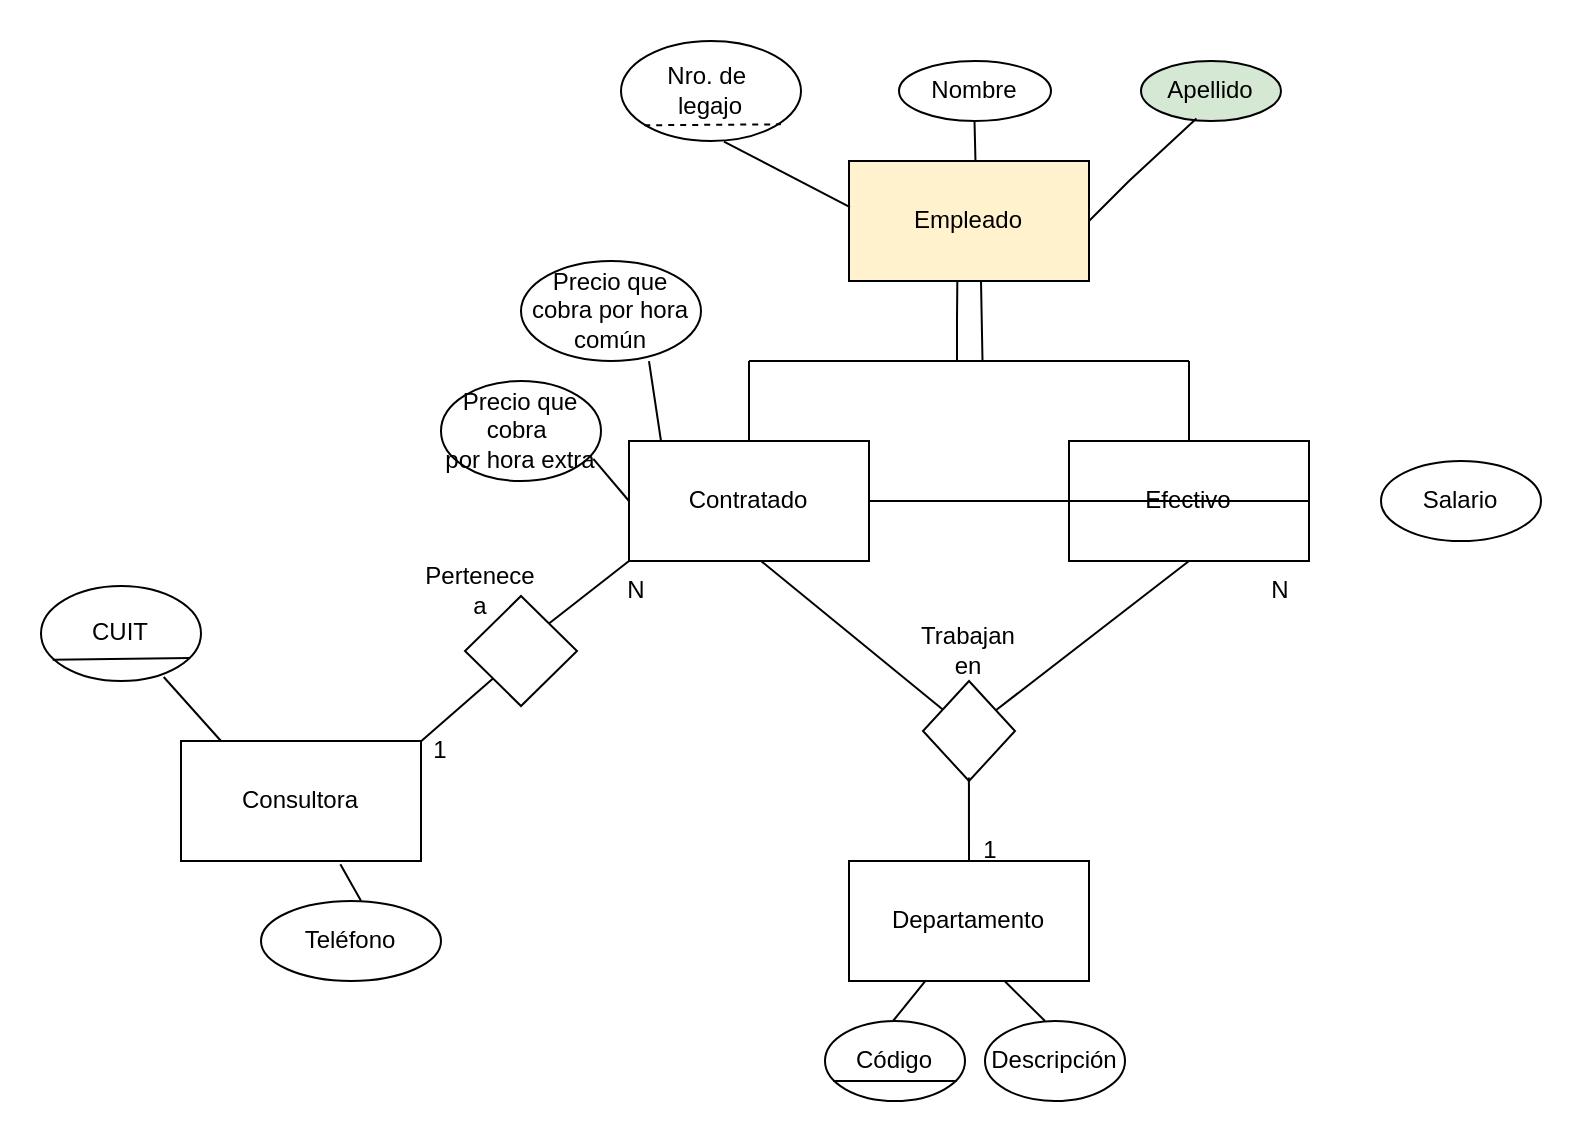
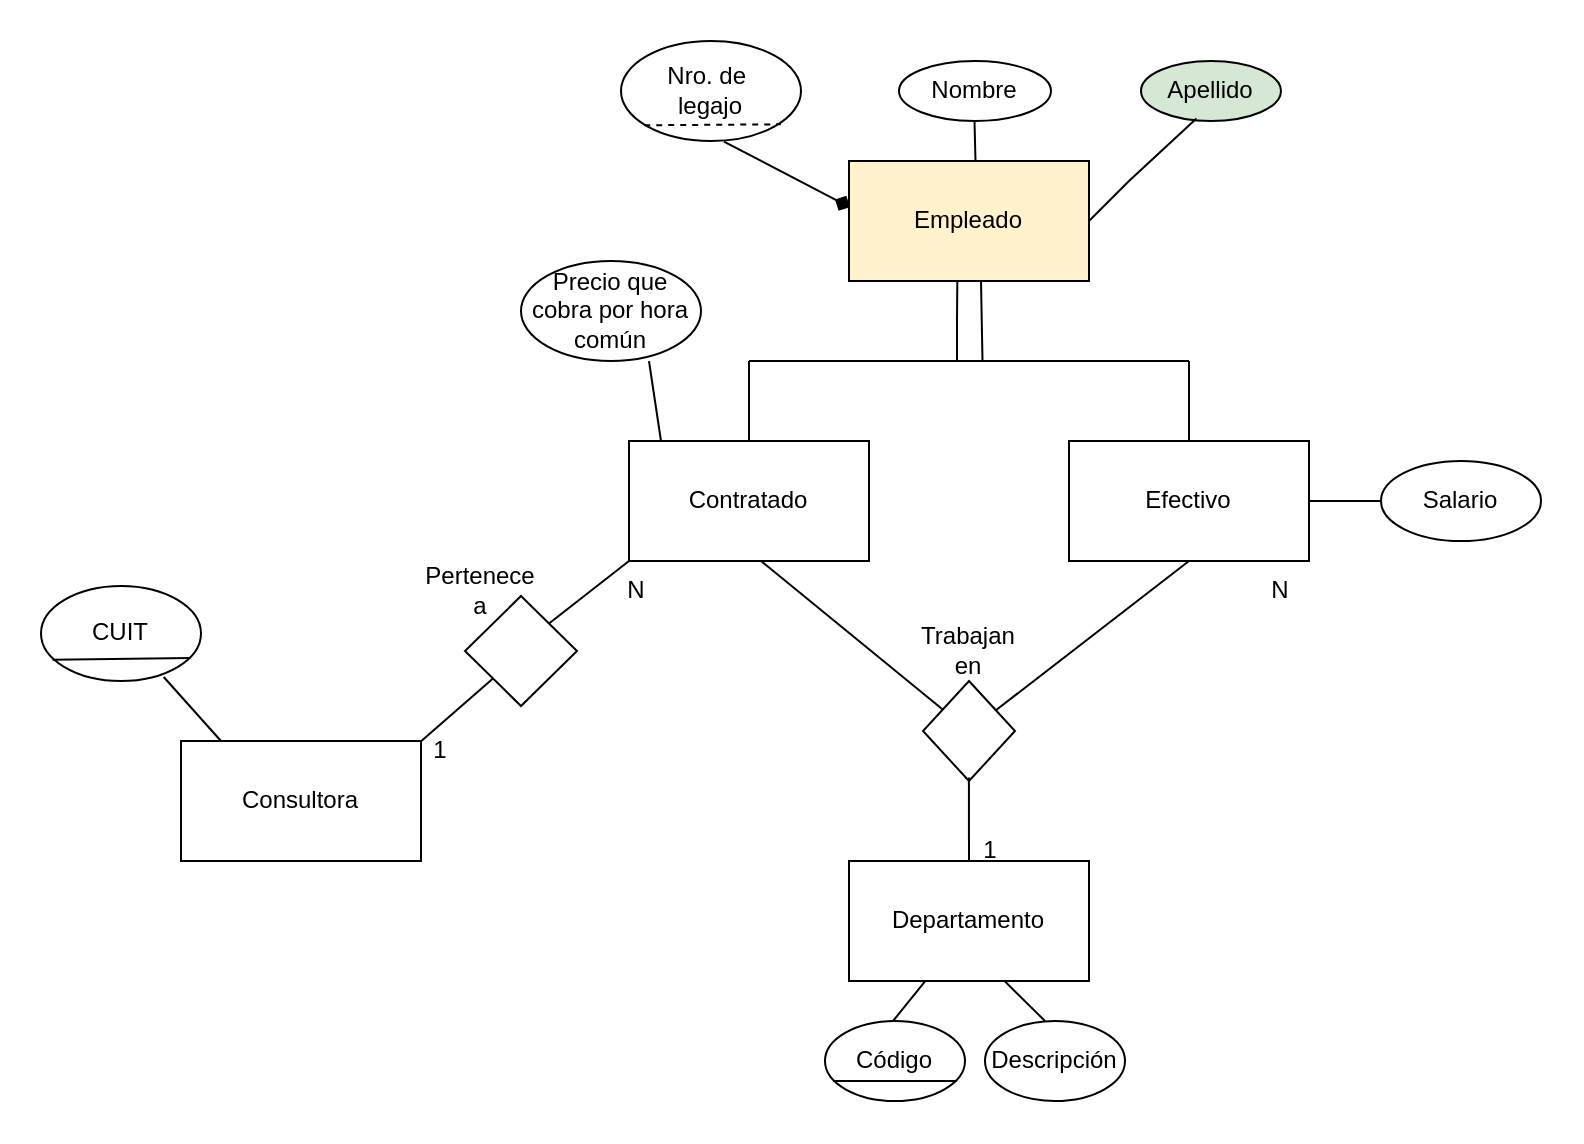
- <mxCell id="12" value="" style="endArrow=none;html=1;rounded=0;exitX=0.572;exitY=1.006;exitDx=0;exitDy=0;exitPerimeter=0;entryX=0.004;entryY=0.385;entryDx=0;entryDy=0;entryPerimeter=0;" edge="1" parent="1" source="10" target="2"><mxGeometry width="50" height="50" relative="1" as="geometry"><mxPoint x="340" y="80" as="sourcePoint" /><mxPoint x="420" y="100" as="targetPoint" /></mxGeometry></mxCell>
+ <mxCell id="12" value="" style="endArrow=diamond;html=1;rounded=0;exitX=0.572;exitY=1.006;exitDx=0;exitDy=0;exitPerimeter=0;entryX=0.004;entryY=0.385;entryDx=0;entryDy=0;entryPerimeter=0;" edge="1" parent="1" source="10" target="2"><mxGeometry width="50" height="50" relative="1" as="geometry"><mxPoint x="340" y="80" as="sourcePoint" /><mxPoint x="420" y="100" as="targetPoint" /></mxGeometry></mxCell>
- <mxCell id="32" value="Precio que cobra&amp;nbsp;&lt;br&gt;por hora extra" style="ellipse;whiteSpace=wrap;html=1;" vertex="1" parent="1"><mxGeometry x="220" y="190" width="80" height="50" as="geometry" /></mxCell>
- <mxCell id="33" value="" style="endArrow=none;html=1;rounded=0;entryX=0.952;entryY=0.779;entryDx=0;entryDy=0;entryPerimeter=0;exitX=0;exitY=0.5;exitDx=0;exitDy=0;" edge="1" parent="1" source="3" target="32"><mxGeometry width="50" height="50" relative="1" as="geometry"><mxPoint x="310" y="250" as="sourcePoint" /><mxPoint x="360" y="200" as="targetPoint" /></mxGeometry></mxCell>
- <mxCell id="29" value="" style="endArrow=none;html=1;rounded=0;exitX=1;exitY=0.5;exitDx=0;exitDy=0;" edge="1" parent="1" source="4" target="3"><mxGeometry width="50" height="50" relative="1" as="geometry"><mxPoint x="660" y="250" as="sourcePoint" /><mxPoint x="704" y="200" as="targetPoint" /></mxGeometry></mxCell>
+ <mxCell id="29" value="" style="endArrow=none;html=1;rounded=0;entryX=0;entryY=0.5;entryDx=0;entryDy=0;exitX=1;exitY=0.5;exitDx=0;exitDy=0;" edge="1" parent="1" source="4" target="28"><mxGeometry width="50" height="50" relative="1" as="geometry"><mxPoint x="660" y="250" as="sourcePoint" /><mxPoint x="704" y="200" as="targetPoint" /></mxGeometry></mxCell>
- <mxCell id="47" value="" style="endArrow=none;html=1;rounded=0;entryX=0.556;entryY=0;entryDx=0;entryDy=0;entryPerimeter=0;exitX=0.664;exitY=1.027;exitDx=0;exitDy=0;exitPerimeter=0;" edge="1" parent="1" source="34" target="46"><mxGeometry width="50" height="50" relative="1" as="geometry"><mxPoint x="161.29" y="430" as="sourcePoint" /><mxPoint x="232.001" y="430" as="targetPoint" /></mxGeometry></mxCell>
- <mxCell id="46" value="Teléfono" style="ellipse;whiteSpace=wrap;html=1;" vertex="1" parent="1"><mxGeometry x="130" y="450" width="90" height="40" as="geometry" /></mxCell>
